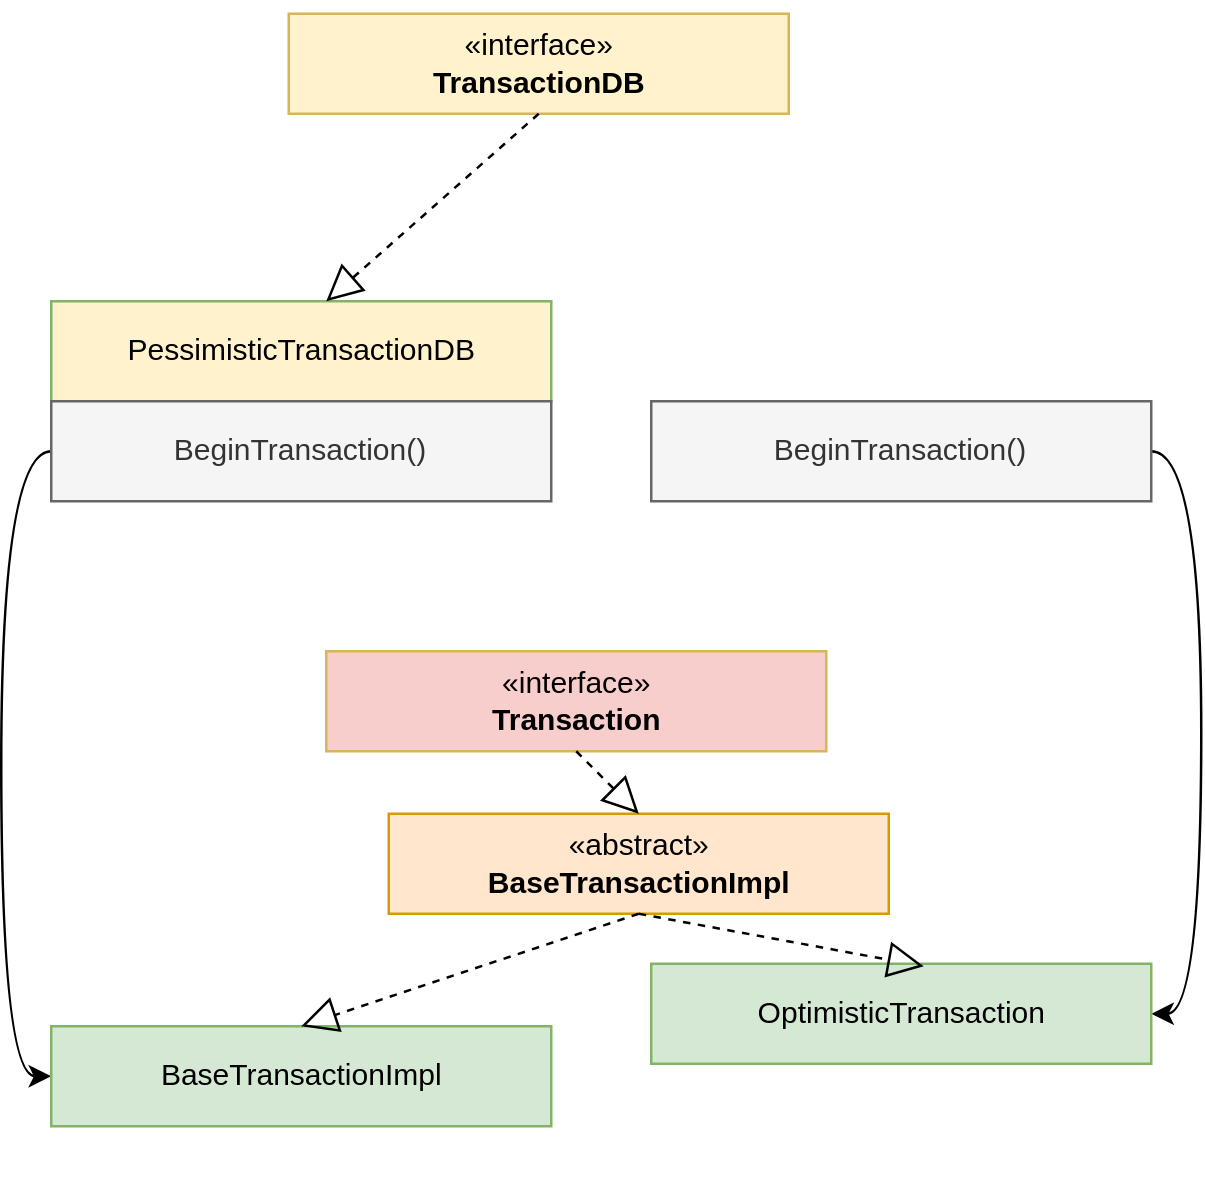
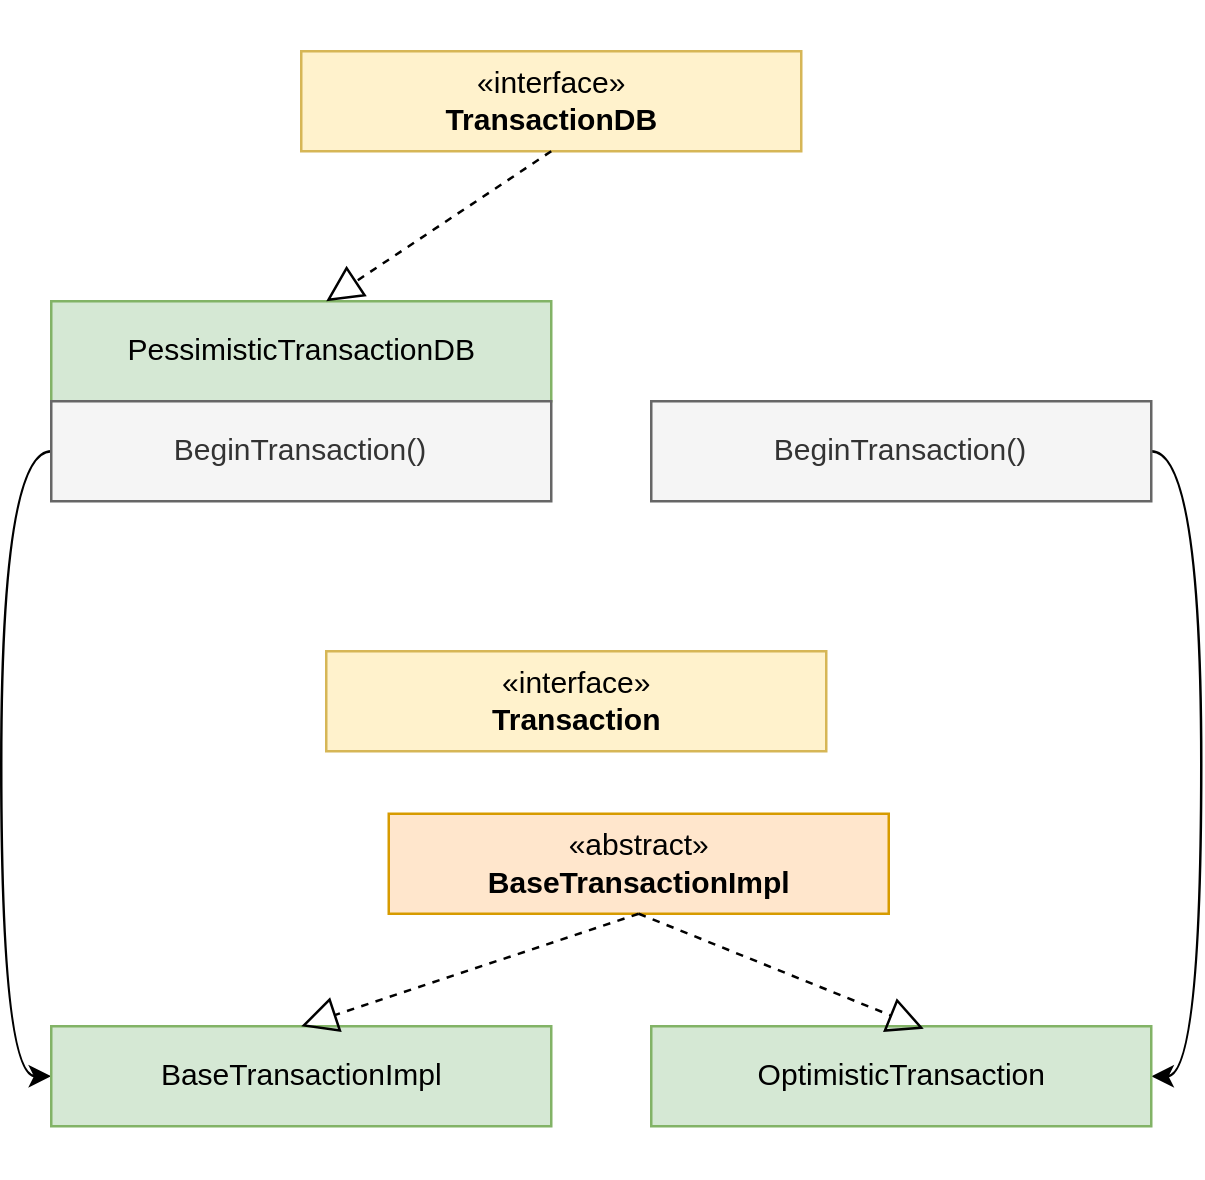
- <mxCell id="2" value="«interface»&lt;br&gt;&lt;b&gt;TransactionDB&lt;/b&gt;" style="html=1;fillColor=#fff2cc;strokeColor=#d6b656;" parent="1" vertex="1"><mxGeometry x="115" y="5" width="200" height="40" as="geometry" /></mxCell>
+ <mxCell id="2" value="«interface»&lt;br&gt;&lt;b&gt;TransactionDB&lt;/b&gt;" style="html=1;fillColor=#fff2cc;strokeColor=#d6b656;" parent="1" vertex="1"><mxGeometry x="120" y="20" width="200" height="40" as="geometry" /></mxCell>
- <mxCell id="3" value="PessimisticTransactionDB " style="html=1;fillColor=#fff2cc;strokeColor=#82b366;" parent="1" vertex="1"><mxGeometry x="20" y="120" width="200" height="40" as="geometry" /></mxCell>
+ <mxCell id="3" value="PessimisticTransactionDB " style="html=1;fillColor=#d5e8d4;strokeColor=#82b366;" parent="1" vertex="1"><mxGeometry x="20" y="120" width="200" height="40" as="geometry" /></mxCell>
- <mxCell id="10" value="«interface»&lt;br&gt;&lt;b&gt;Transaction&lt;/b&gt;" style="html=1;fillColor=#f8cecc;strokeColor=#d6b656;" parent="1" vertex="1"><mxGeometry x="130" y="260" width="200" height="40" as="geometry" /></mxCell>
+ <mxCell id="10" value="«interface»&lt;br&gt;&lt;b&gt;Transaction&lt;/b&gt;" style="html=1;fillColor=#fff2cc;strokeColor=#d6b656;" parent="1" vertex="1"><mxGeometry x="130" y="260" width="200" height="40" as="geometry" /></mxCell>
- <mxCell id="13" value="" style="endArrow=block;dashed=1;endFill=0;endSize=12;html=1;exitX=0.5;exitY=1;exitDx=0;exitDy=0;entryX=0.5;entryY=0;entryDx=0;entryDy=0;" parent="1" source="10" target="11" edge="1"><mxGeometry width="160" relative="1" as="geometry"><mxPoint x="-120" y="400" as="sourcePoint" /><mxPoint x="20" y="460" as="targetPoint" /></mxGeometry></mxCell>
- <mxCell id="9" value="OptimisticTransaction" style="html=1;fillColor=#d5e8d4;strokeColor=#82b366;" parent="1" vertex="1"><mxGeometry x="260" y="385" width="200" height="40" as="geometry" /></mxCell>
+ <mxCell id="9" value="OptimisticTransaction" style="html=1;fillColor=#d5e8d4;strokeColor=#82b366;" parent="1" vertex="1"><mxGeometry x="260" y="410" width="200" height="40" as="geometry" /></mxCell>
